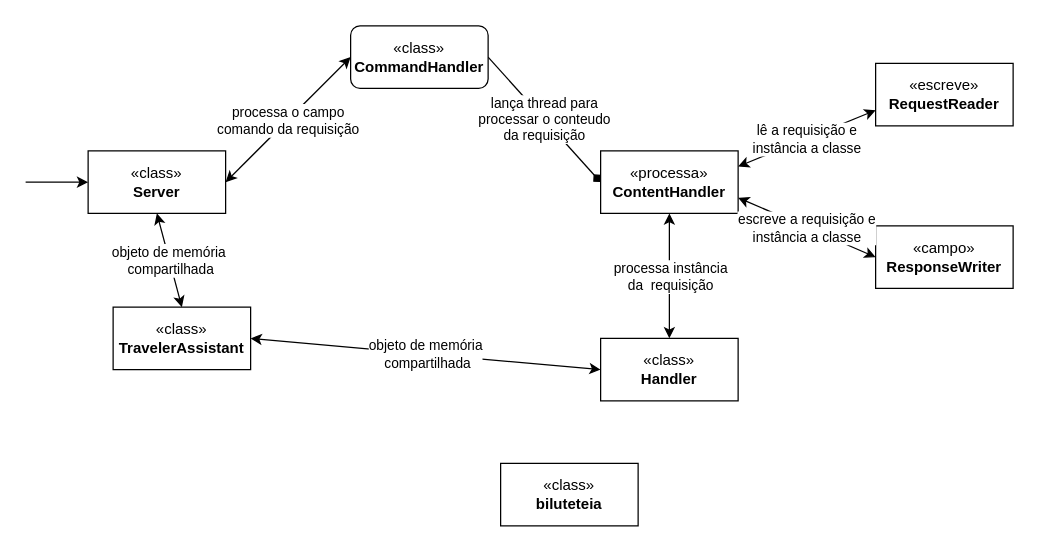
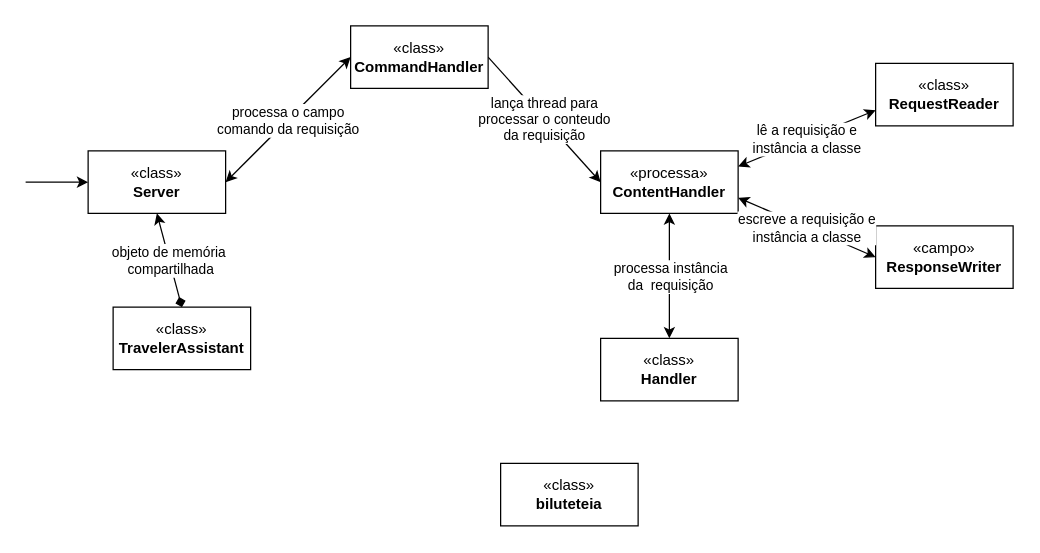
- <mxCell id="22" value="«class»&lt;br&gt;&lt;b&gt;CommandHandler&lt;/b&gt;" style="html=1;whiteSpace=wrap;rounded=1;" vertex="1" parent="1"><mxGeometry x="280" y="20" width="110" height="50" as="geometry" /></mxCell>
+ <mxCell id="22" value="«class»&lt;br&gt;&lt;b&gt;CommandHandler&lt;/b&gt;" style="html=1;whiteSpace=wrap;" vertex="1" parent="1"><mxGeometry x="280" y="20" width="110" height="50" as="geometry" /></mxCell>
- <mxCell id="13" value="«escreve»&lt;br&gt;&lt;b&gt;RequestReader&lt;/b&gt;" style="html=1;whiteSpace=wrap;" vertex="1" parent="1"><mxGeometry x="700" y="50" width="110" height="50" as="geometry" /></mxCell>
+ <mxCell id="13" value="«class»&lt;br&gt;&lt;b&gt;RequestReader&lt;/b&gt;" style="html=1;whiteSpace=wrap;" vertex="1" parent="1"><mxGeometry x="700" y="50" width="110" height="50" as="geometry" /></mxCell>
- <mxCell id="5" value="" style="endArrow=diamond;html=1;rounded=0;entryX=0;entryY=0.5;entryDx=0;entryDy=0;exitX=1;exitY=0.5;exitDx=0;exitDy=0;" edge="1" parent="1" source="22" target="3"><mxGeometry relative="1" as="geometry"><mxPoint x="380" y="110" as="sourcePoint" /><mxPoint x="470" y="145" as="targetPoint" /></mxGeometry></mxCell>
+ <mxCell id="5" value="" style="endArrow=classic;html=1;rounded=0;entryX=0;entryY=0.5;entryDx=0;entryDy=0;exitX=1;exitY=0.5;exitDx=0;exitDy=0;" edge="1" parent="1" source="22" target="3"><mxGeometry relative="1" as="geometry"><mxPoint x="380" y="110" as="sourcePoint" /><mxPoint x="470" y="145" as="targetPoint" /></mxGeometry></mxCell>
- <mxCell id="9" value="" style="endArrow=classic;html=1;rounded=0;entryX=0.5;entryY=0;entryDx=0;entryDy=0;exitX=0.5;exitY=1;exitDx=0;exitDy=0;endFill=1;startArrow=classic;startFill=1;" edge="1" parent="1" source="2" target="4"><mxGeometry relative="1" as="geometry"><mxPoint x="180" y="170" as="sourcePoint" /><mxPoint x="70" y="365" as="targetPoint" /></mxGeometry></mxCell>
+ <mxCell id="9" value="" style="endArrow=diamond;html=1;rounded=0;entryX=0.5;entryY=0;entryDx=0;entryDy=0;exitX=0.5;exitY=1;exitDx=0;exitDy=0;endFill=1;startArrow=classic;startFill=1;" edge="1" parent="1" source="2" target="4"><mxGeometry relative="1" as="geometry"><mxPoint x="180" y="170" as="sourcePoint" /><mxPoint x="70" y="365" as="targetPoint" /></mxGeometry></mxCell>
- <mxCell id="7" value="" style="endArrow=classic;html=1;rounded=0;exitX=0;exitY=0.5;exitDx=0;exitDy=0;entryX=1;entryY=0.5;entryDx=0;entryDy=0;startArrow=classic;startFill=1;" edge="1" parent="1" source="12" target="4"><mxGeometry relative="1" as="geometry"><mxPoint x="450" y="350" as="sourcePoint" /><mxPoint x="350" y="275" as="targetPoint" /></mxGeometry></mxCell>
- <mxCell id="8" value="objeto de memória&lt;br&gt;&amp;nbsp;compartilhada" style="edgeLabel;resizable=0;html=1;align=center;verticalAlign=middle;" connectable="0" vertex="1" parent="7"><mxGeometry relative="1" as="geometry" /></mxCell>
